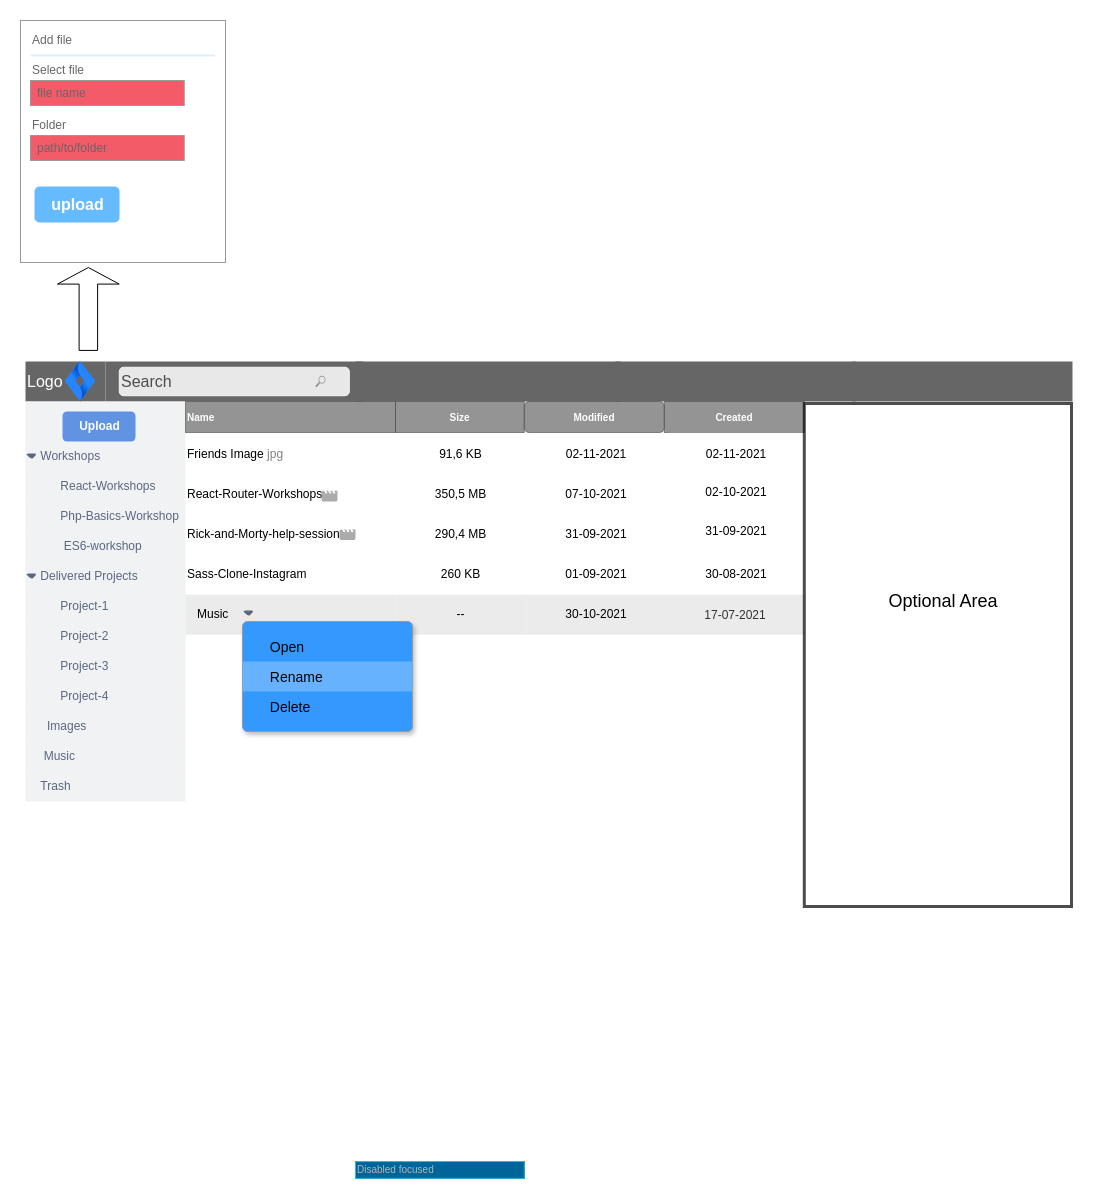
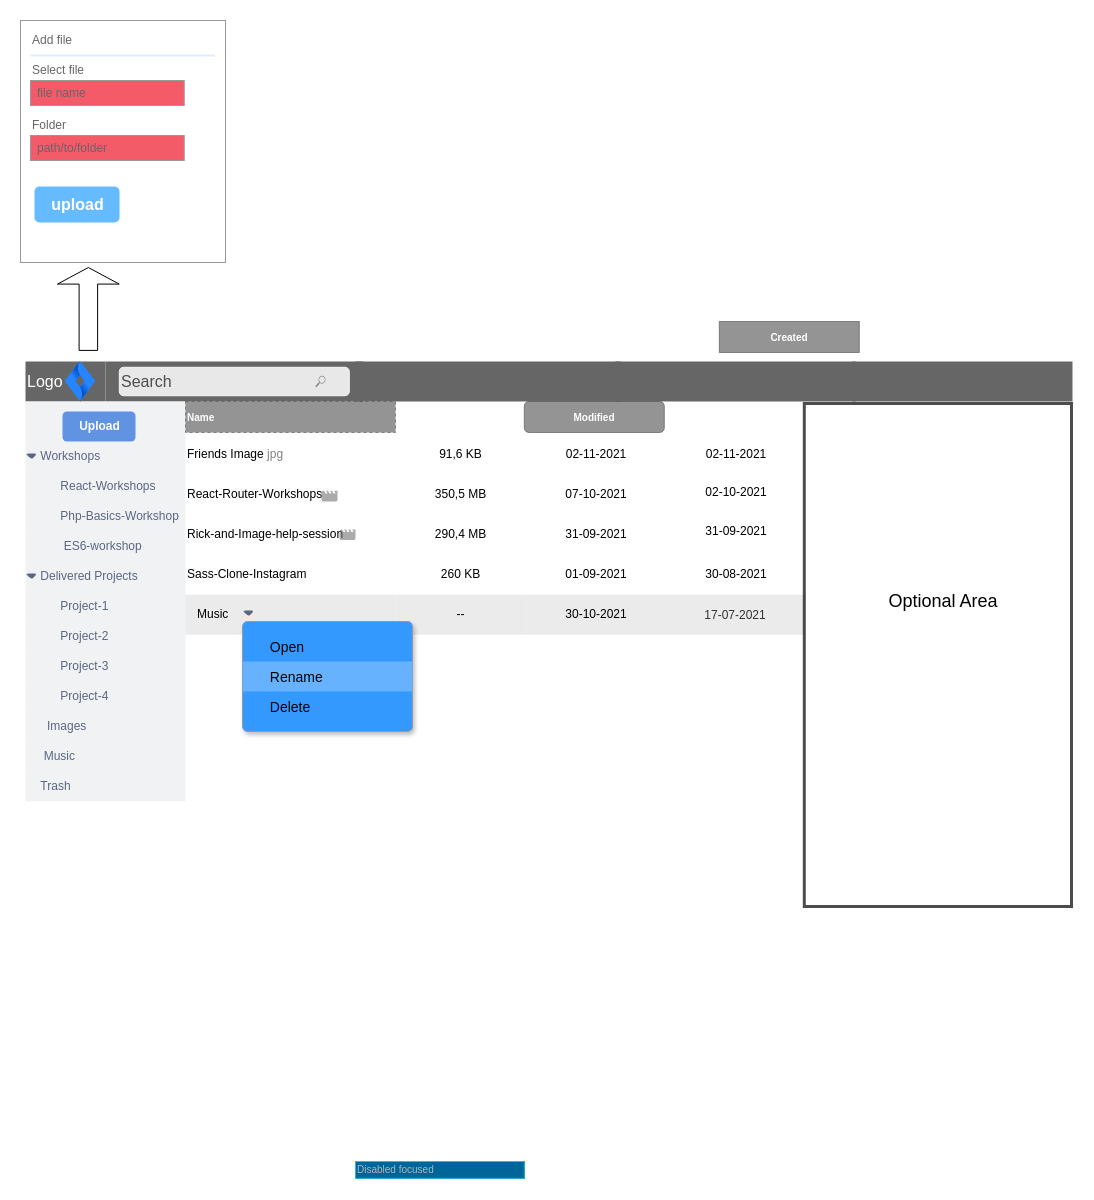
- <mxCell id="38" value="&lt;div align=&quot;left&quot;&gt;&lt;b&gt;Name&lt;/b&gt;&lt;/div&gt;" style="whiteSpace=wrap;html=1;shadow=0;dashed=0;fontSize=10;align=left;fillColor=#4D4D4D;strokeColor=#4D4D4D;fontColor=#FFFFFF;rounded=0;labelBackgroundColor=none;opacity=60;" parent="1" vertex="1"><mxGeometry x="185" y="401" width="210" height="31" as="geometry" /></mxCell>
+ <mxCell id="38" value="&lt;div align=&quot;left&quot;&gt;&lt;b&gt;Name&lt;/b&gt;&lt;/div&gt;" style="whiteSpace=wrap;html=1;shadow=0;dashed=1;fontSize=10;align=left;fillColor=#4D4D4D;strokeColor=#4D4D4D;fontColor=#FFFFFF;rounded=0;labelBackgroundColor=none;opacity=60;" parent="1" vertex="1"><mxGeometry x="185" y="401" width="210" height="31" as="geometry" /></mxCell>
- <mxCell id="39" value="&lt;div align=&quot;center&quot;&gt;&lt;b&gt;Size&lt;/b&gt;&lt;/div&gt;" style="whiteSpace=wrap;html=1;shadow=0;dashed=0;fontSize=10;align=center;fillColor=#4D4D4D;strokeColor=#4D4D4D;fontColor=#FFFFFF;rounded=0;labelBackgroundColor=none;opacity=60;" parent="1" vertex="1"><mxGeometry x="395" y="401" width="128.8" height="31" as="geometry" /></mxCell>
- <mxCell id="40" value="&lt;div align=&quot;center&quot;&gt;&lt;b&gt;Created&lt;/b&gt;&lt;/div&gt;" style="whiteSpace=wrap;html=1;shadow=0;dashed=0;fontSize=10;align=center;fillColor=#4D4D4D;strokeColor=#4D4D4D;fontColor=#FFFFFF;rounded=0;labelBackgroundColor=none;opacity=60;" parent="1" vertex="1"><mxGeometry x="663.8" y="401" width="140" height="31" as="geometry" /></mxCell>
+ <mxCell id="40" value="&lt;div align=&quot;center&quot;&gt;&lt;b&gt;Created&lt;/b&gt;&lt;/div&gt;" style="whiteSpace=wrap;html=1;shadow=0;dashed=0;fontSize=10;align=center;fillColor=#4D4D4D;strokeColor=#4D4D4D;fontColor=#FFFFFF;rounded=0;labelBackgroundColor=none;opacity=60;" parent="1" vertex="1"><mxGeometry x="718.8" y="321" width="140" height="31" as="geometry" /></mxCell>
- <mxCell id="54" value="Rick-and-Morty-help-session" style="shape=partialRectangle;html=1;whiteSpace=wrap;connectable=0;fillColor=none;top=0;left=0;bottom=0;right=0;overflow=hidden;pointerEvents=1;rounded=0;shadow=0;labelBackgroundColor=none;fontSize=12;fontColor=default;strokeColor=default;strokeWidth=0;align=left;opacity=60;" parent="53" vertex="1"><mxGeometry width="210" height="40" as="geometry"><mxRectangle width="210" height="40" as="alternateBounds" /></mxGeometry></mxCell>
+ <mxCell id="54" value="Rick-and-Image-help-session" style="shape=partialRectangle;html=1;whiteSpace=wrap;connectable=0;fillColor=none;top=0;left=0;bottom=0;right=0;overflow=hidden;pointerEvents=1;rounded=0;shadow=0;labelBackgroundColor=none;fontSize=12;fontColor=default;strokeColor=default;strokeWidth=0;align=left;opacity=60;" parent="53" vertex="1"><mxGeometry width="210" height="40" as="geometry"><mxRectangle width="210" height="40" as="alternateBounds" /></mxGeometry></mxCell>
